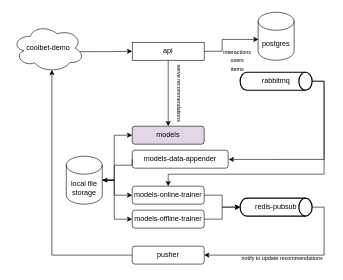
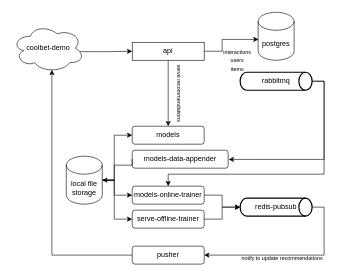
- <mxCell id="5" value="models" style="rounded=1;whiteSpace=wrap;html=1;fillColor=#e1d5e7;" vertex="1" parent="1"><mxGeometry x="220" y="210" width="120" height="30" as="geometry" /></mxCell>
+ <mxCell id="5" value="models" style="rounded=1;whiteSpace=wrap;html=1;" vertex="1" parent="1"><mxGeometry x="220" y="210" width="120" height="30" as="geometry" /></mxCell>
- <mxCell id="10" value="models-offline-trainer" style="rounded=1;whiteSpace=wrap;html=1;" vertex="1" parent="1"><mxGeometry x="220" y="350" width="120" height="30" as="geometry" /></mxCell>
+ <mxCell id="10" value="serve-offline-trainer" style="rounded=1;whiteSpace=wrap;html=1;" vertex="1" parent="1"><mxGeometry x="220" y="350" width="120" height="30" as="geometry" /></mxCell>
